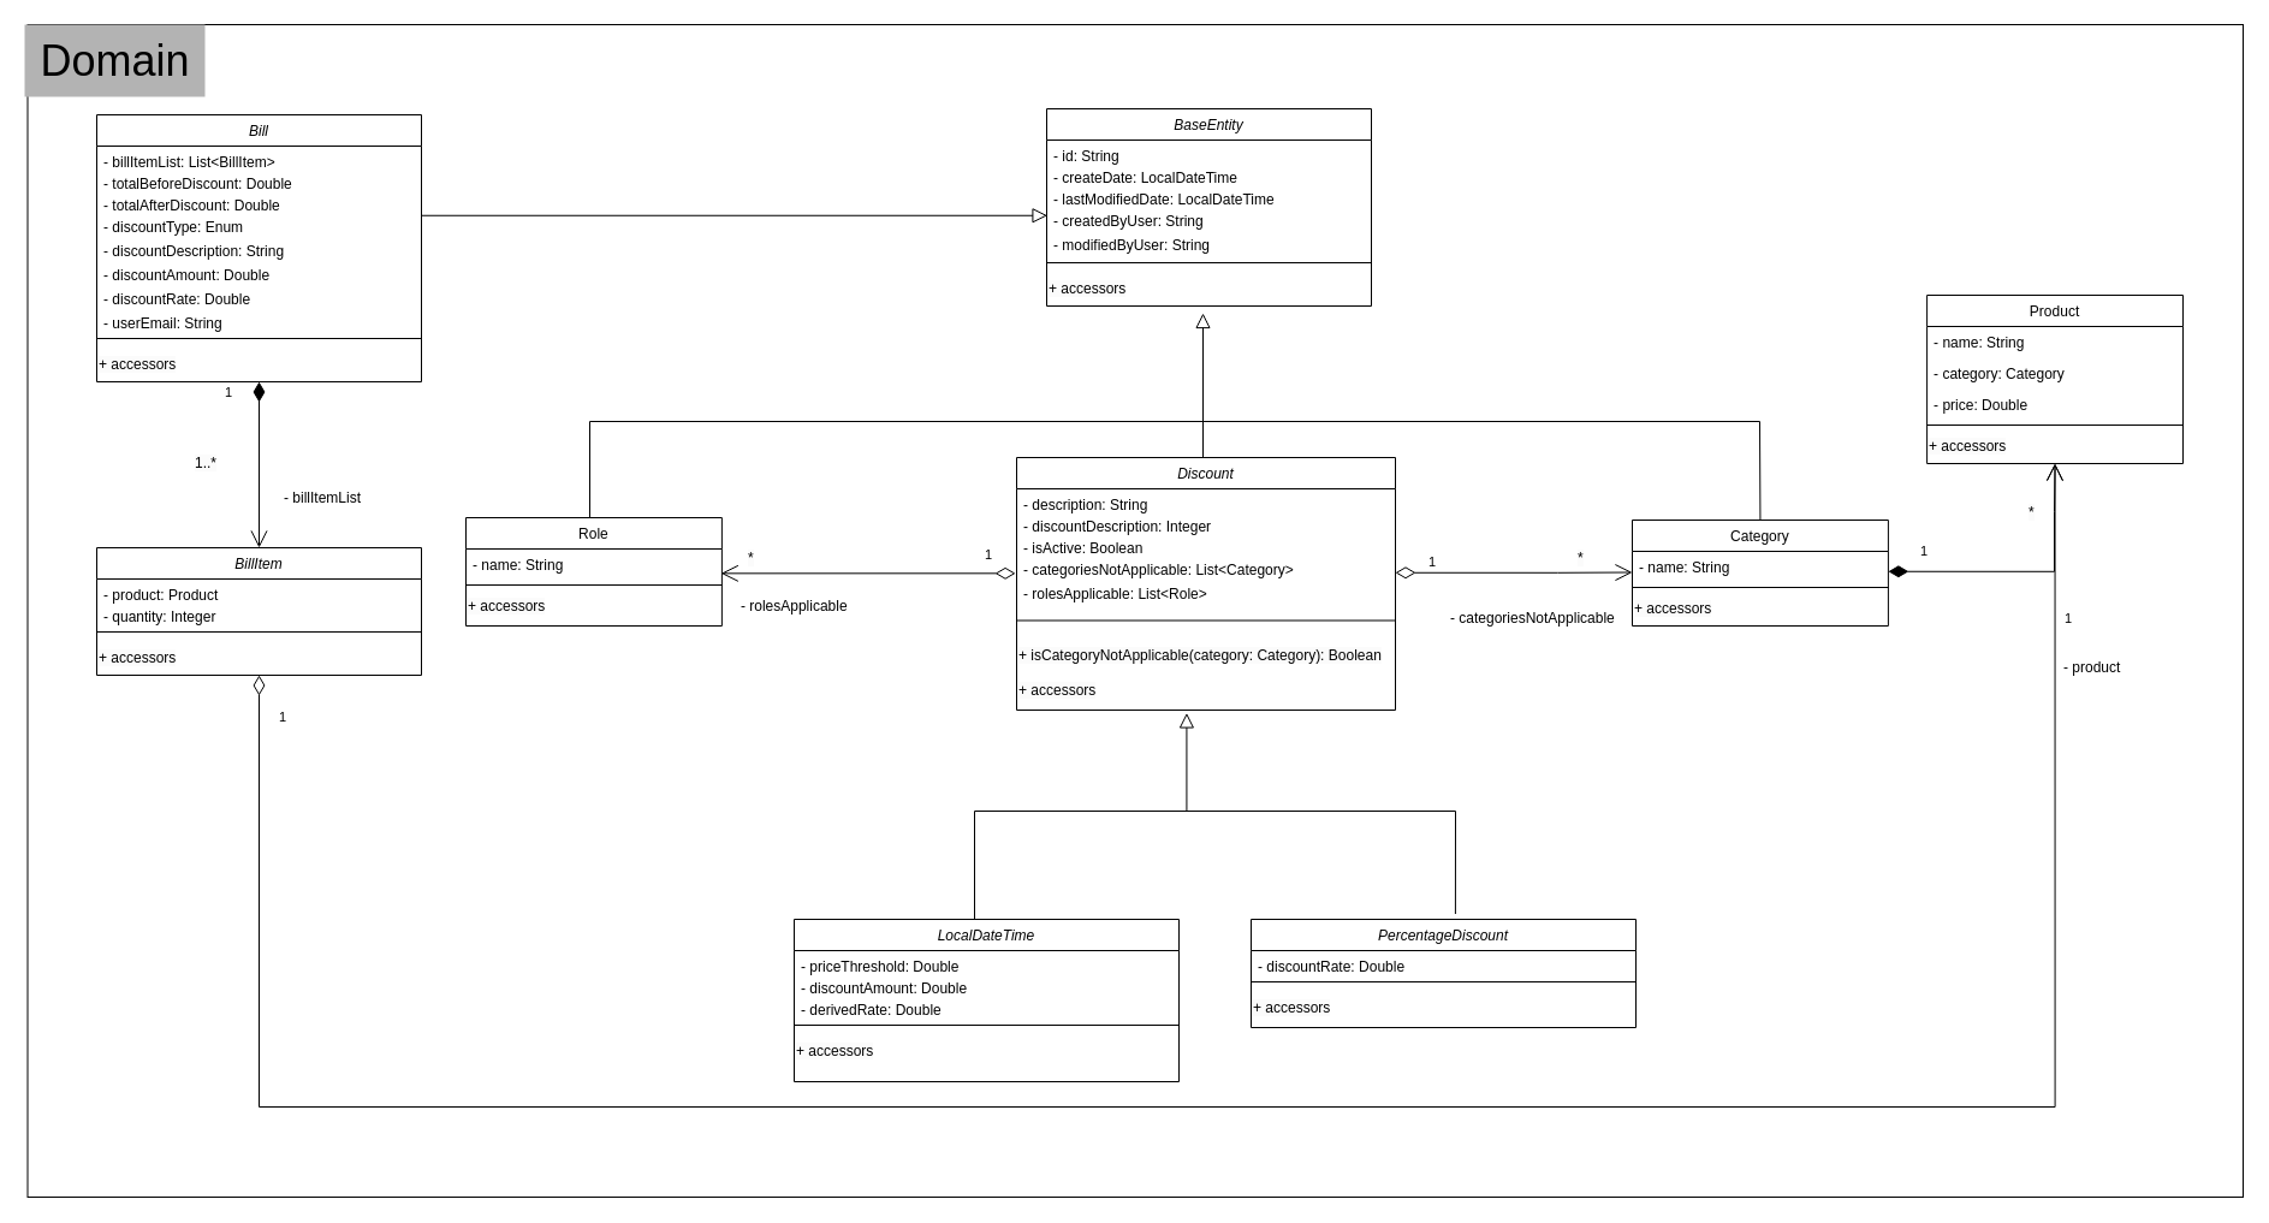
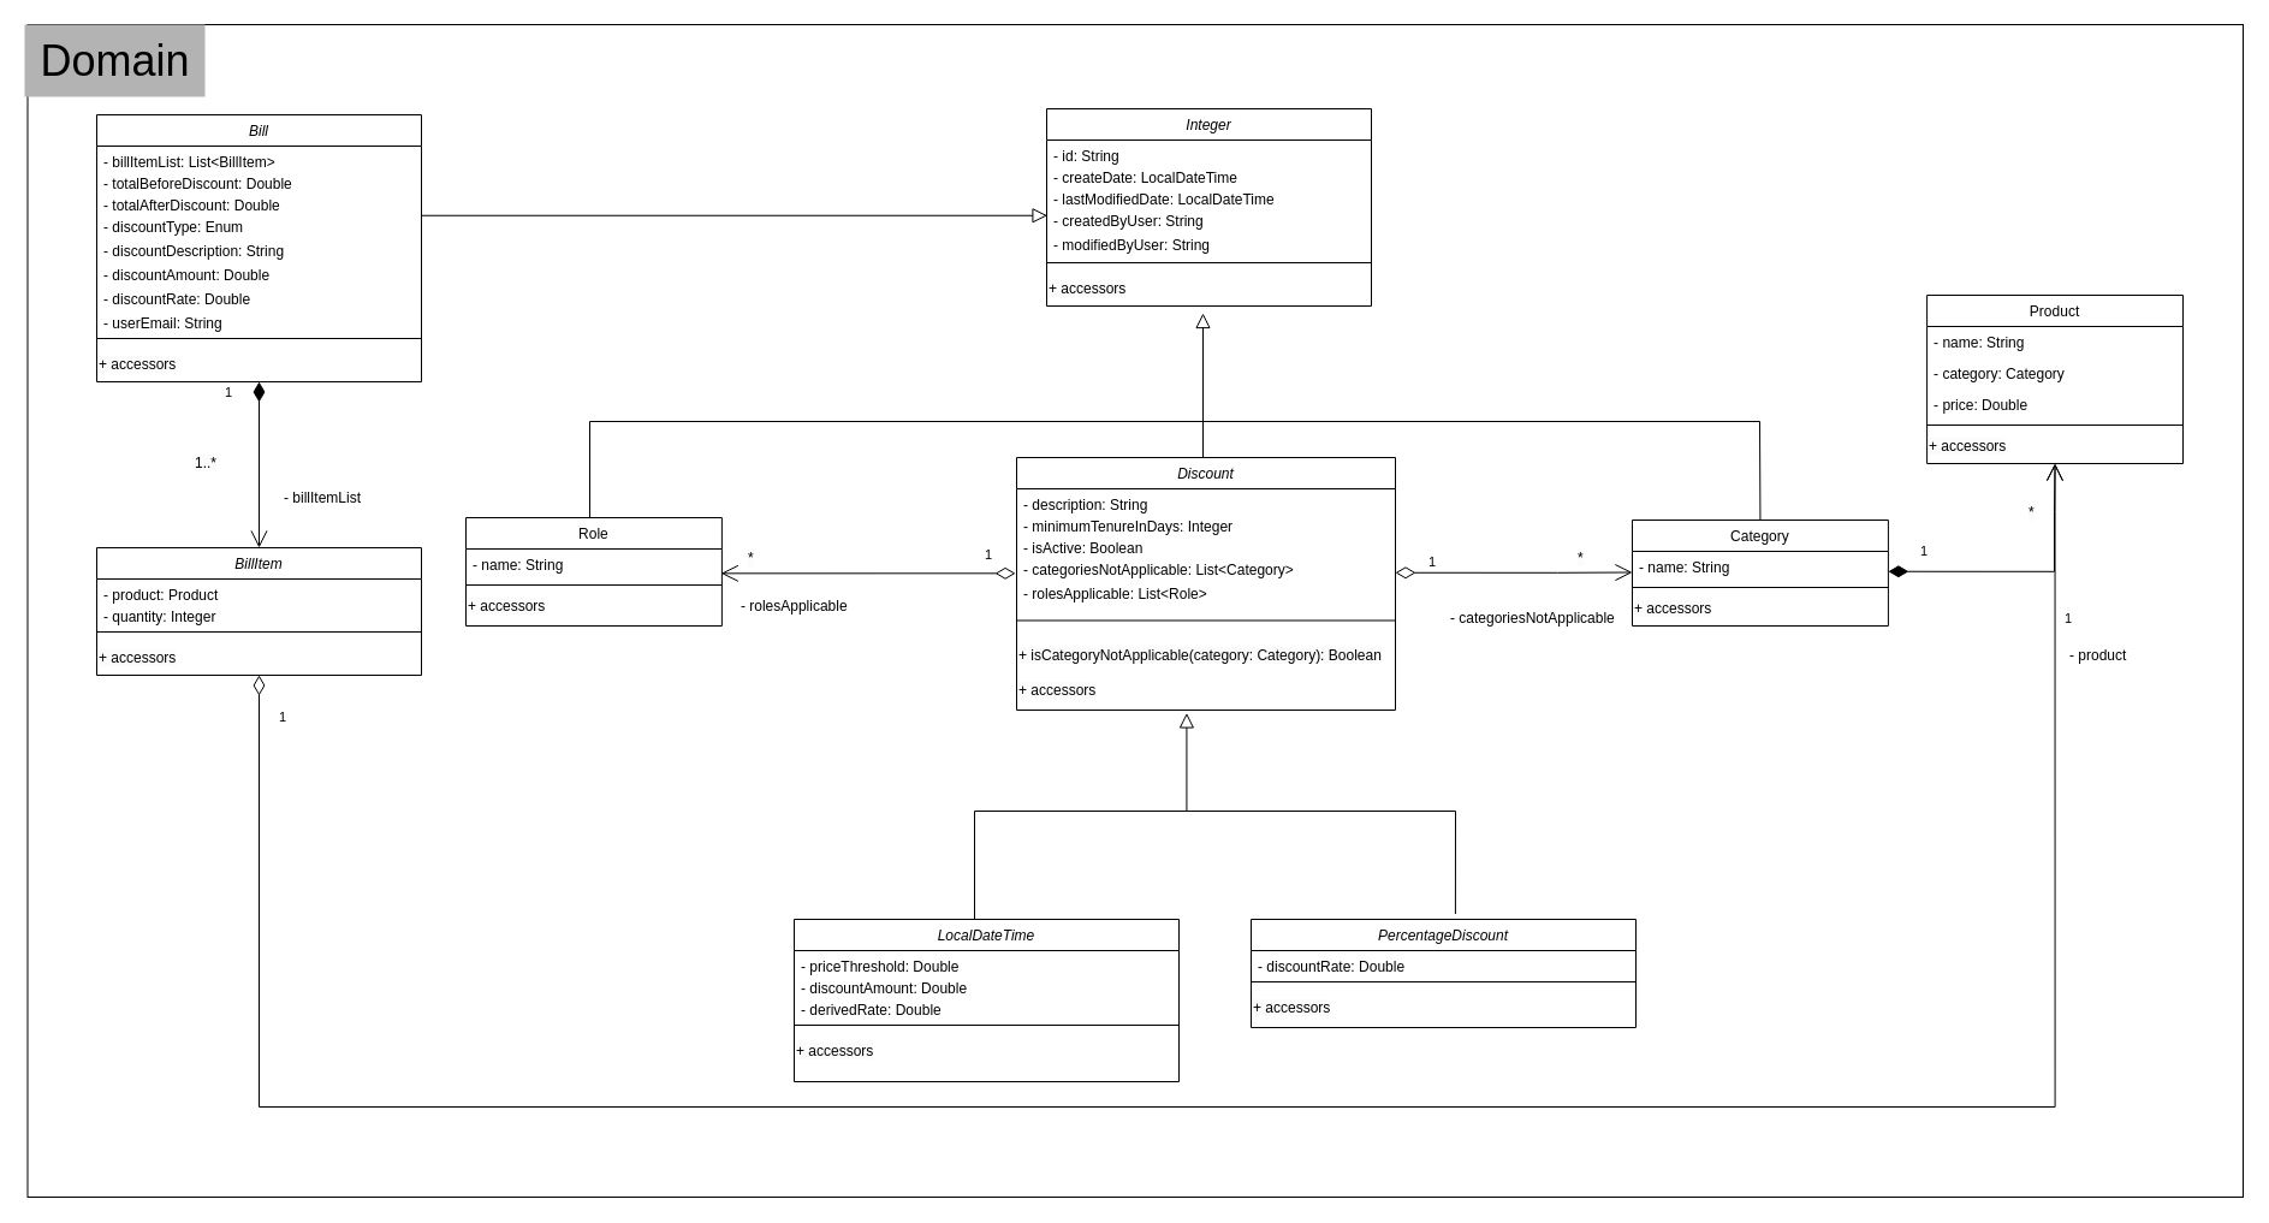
- <mxCell id="34" value="BaseEntity" style="swimlane;fontStyle=2;align=center;verticalAlign=top;childLayout=stackLayout;horizontal=1;startSize=26;horizontalStack=0;resizeParent=1;resizeLast=0;collapsible=1;marginBottom=0;rounded=0;shadow=0;strokeWidth=1;" vertex="1" parent="1"><mxGeometry x="870" y="90" width="270" height="164" as="geometry"><mxRectangle x="150" y="120" width="160" height="26" as="alternateBounds" /></mxGeometry></mxCell>
+ <mxCell id="34" value="Integer" style="swimlane;fontStyle=2;align=center;verticalAlign=top;childLayout=stackLayout;horizontal=1;startSize=26;horizontalStack=0;resizeParent=1;resizeLast=0;collapsible=1;marginBottom=0;rounded=0;shadow=0;strokeWidth=1;" vertex="1" parent="1"><mxGeometry x="870" y="90" width="270" height="164" as="geometry"><mxRectangle x="150" y="120" width="160" height="26" as="alternateBounds" /></mxGeometry></mxCell>
- <mxCell id="5" value="- discountDescription: Integer" style="text;align=left;verticalAlign=top;spacingLeft=4;spacingRight=4;overflow=hidden;rotatable=0;points=[[0,0.5],[1,0.5]];portConstraint=eastwest;rounded=0;shadow=0;html=0;" vertex="1" parent="3"><mxGeometry y="44" width="315" height="18" as="geometry" /></mxCell>
+ <mxCell id="5" value="- minimumTenureInDays: Integer" style="text;align=left;verticalAlign=top;spacingLeft=4;spacingRight=4;overflow=hidden;rotatable=0;points=[[0,0.5],[1,0.5]];portConstraint=eastwest;rounded=0;shadow=0;html=0;" vertex="1" parent="3"><mxGeometry y="44" width="315" height="18" as="geometry" /></mxCell>
- <mxCell id="82" value="- product" style="text;align=left;verticalAlign=top;spacingLeft=4;spacingRight=4;overflow=hidden;rotatable=0;points=[[0,0.5],[1,0.5]];portConstraint=eastwest;rounded=0;shadow=0;html=0;" vertex="1" parent="1"><mxGeometry x="1710" y="541" width="140" height="30" as="geometry" /></mxCell>
+ <mxCell id="82" value="- product" style="text;align=left;verticalAlign=top;spacingLeft=4;spacingRight=4;overflow=hidden;rotatable=0;points=[[0,0.5],[1,0.5]];portConstraint=eastwest;rounded=0;shadow=0;html=0;" vertex="1" parent="1"><mxGeometry x="1715" y="531" width="140" height="30" as="geometry" /></mxCell>
